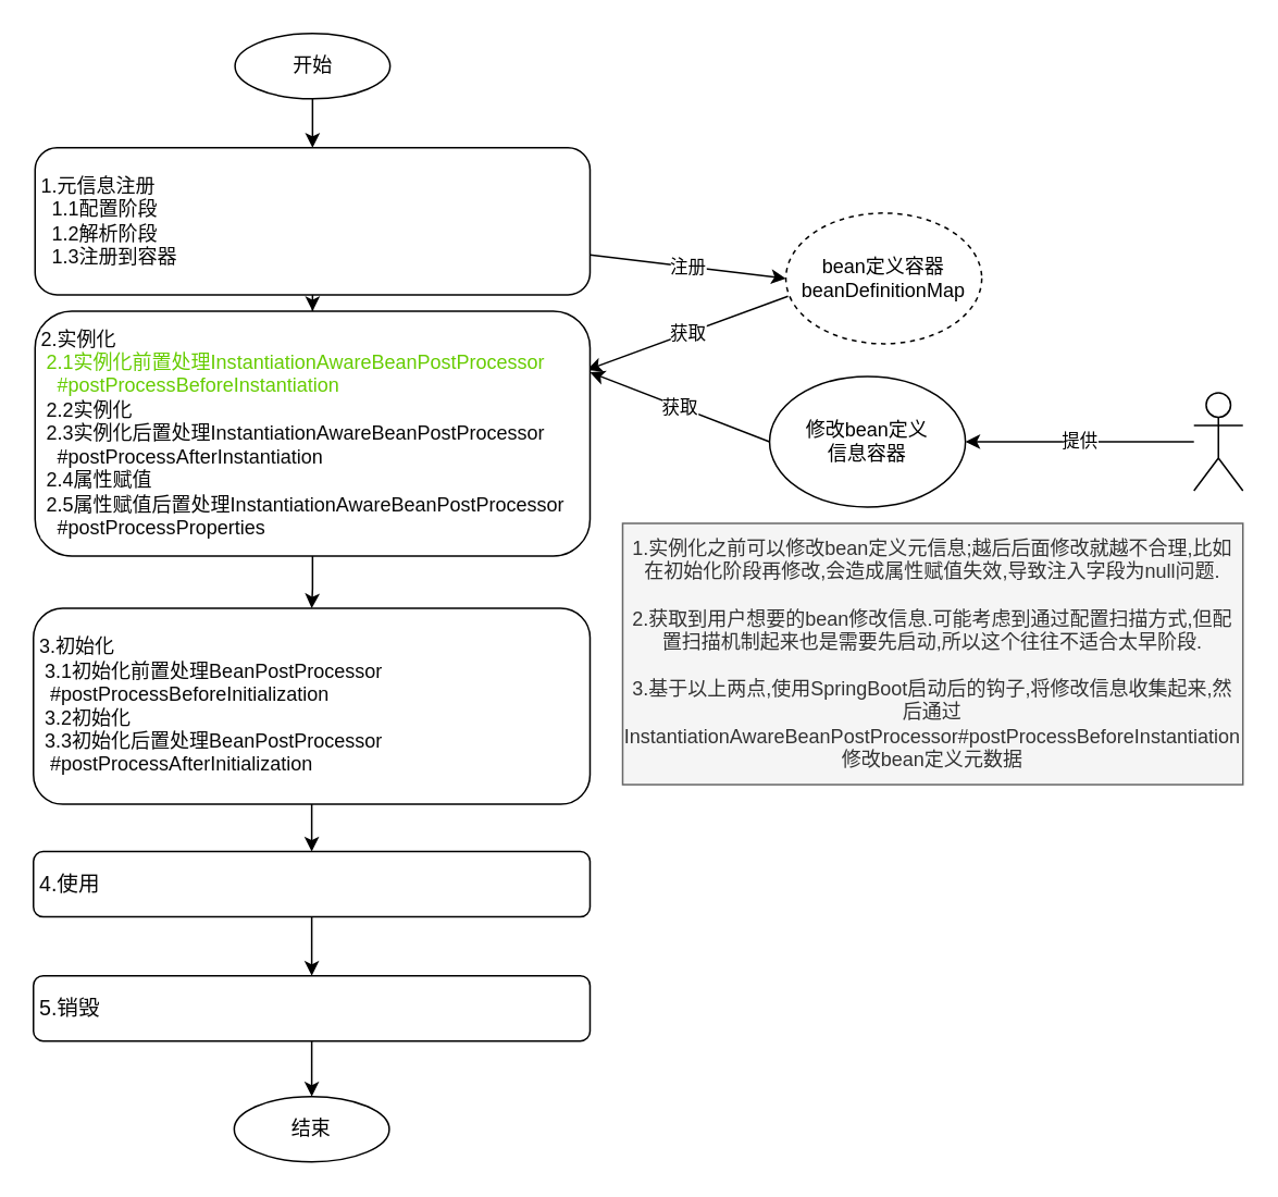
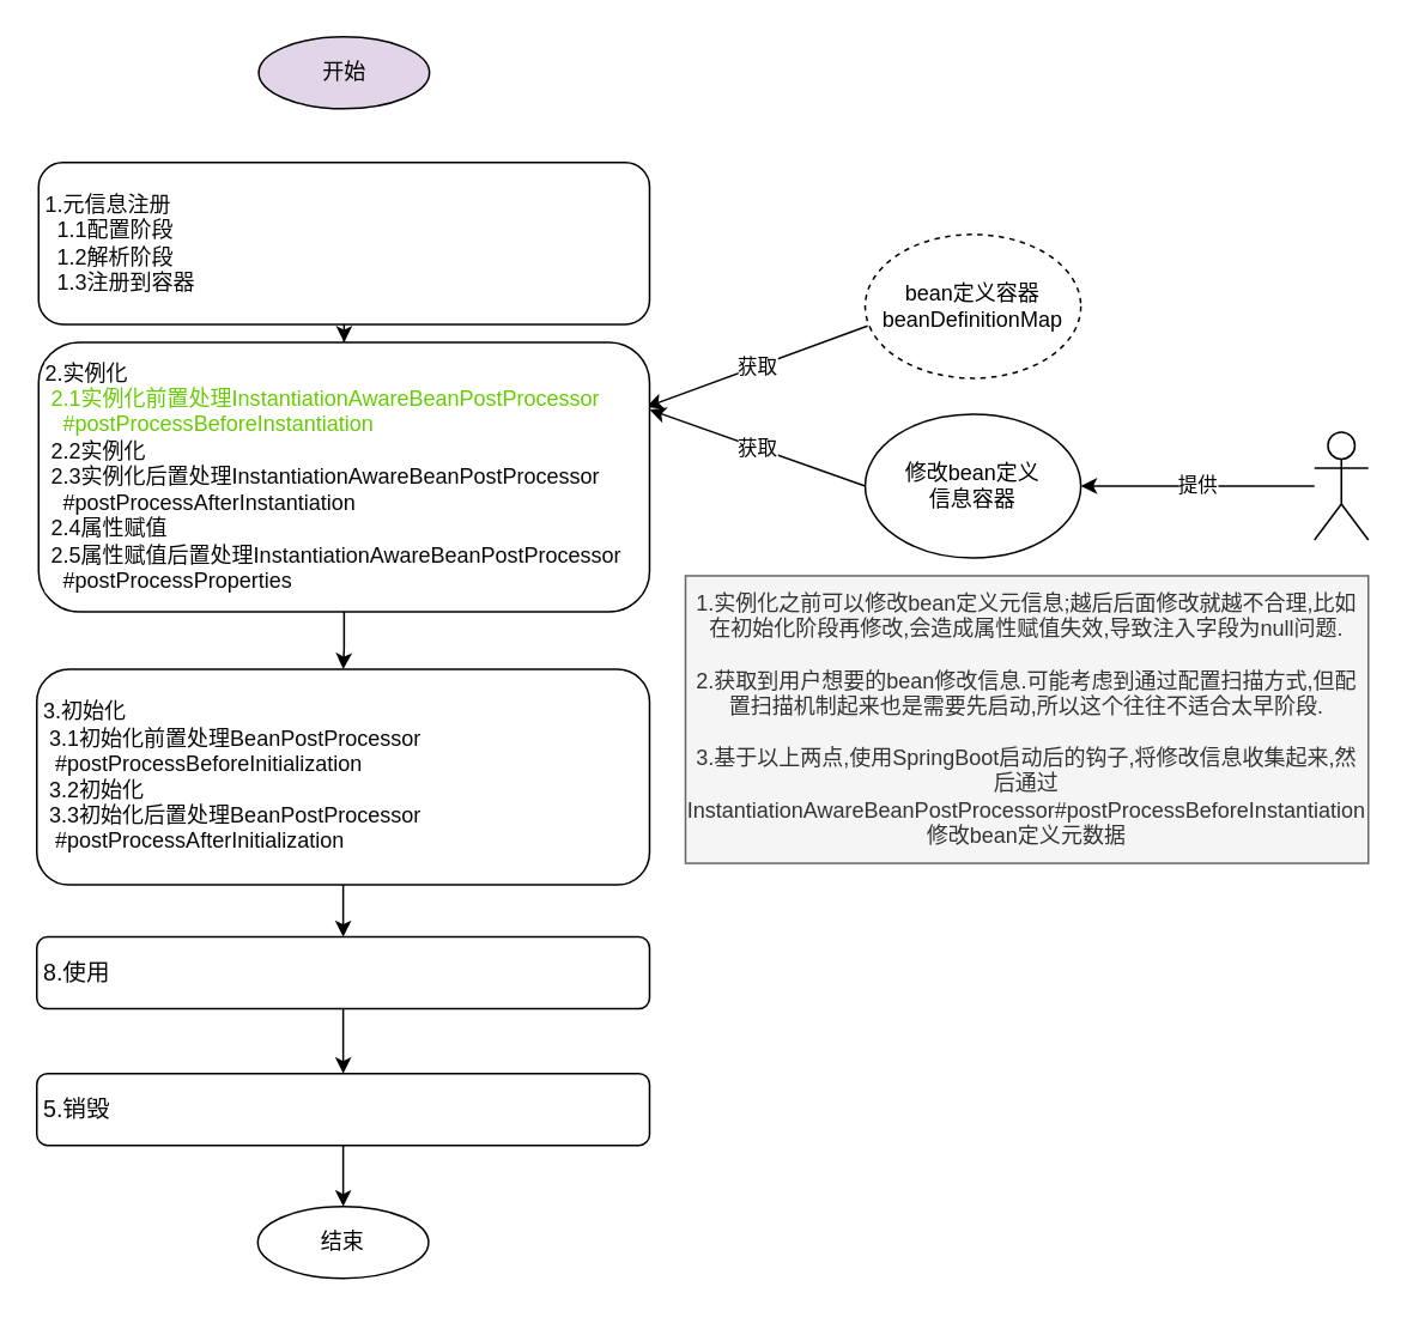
- <mxCell id="18" value="开始" style="ellipse;whiteSpace=wrap;html=1;fontFamily=Helvetica;" parent="1" vertex="1"><mxGeometry x="143.5" y="20" width="95" height="40" as="geometry" /></mxCell>
+ <mxCell id="18" value="开始" style="ellipse;whiteSpace=wrap;html=1;fontFamily=Helvetica;fillColor=#e1d5e7;" parent="1" vertex="1"><mxGeometry x="143.5" y="20" width="95" height="40" as="geometry" /></mxCell>
- <mxCell id="17" style="edgeStyle=orthogonalEdgeStyle;rounded=0;orthogonalLoop=1;jettySize=auto;html=1;exitX=0.5;exitY=1;exitDx=0;exitDy=0;entryX=0.5;entryY=0;entryDx=0;entryDy=0;fontFamily=Helvetica;" parent="1" source="18" target="3" edge="1"><mxGeometry relative="1" as="geometry" /></mxCell>
- <mxCell id="12" value="" style="endArrow=classic;html=1;rounded=0;entryX=0;entryY=0.5;entryDx=0;entryDy=0;fontFamily=Helvetica;" parent="1" source="3" target="11" edge="1"><mxGeometry relative="1" as="geometry"><mxPoint x="731" y="330" as="sourcePoint" /><mxPoint x="831" y="330" as="targetPoint" /></mxGeometry></mxCell>
- <mxCell id="13" value="注册" style="edgeLabel;resizable=0;html=1;;align=center;verticalAlign=middle;fontFamily=Helvetica;" parent="12" connectable="0" vertex="1"><mxGeometry relative="1" as="geometry" /></mxCell>
- <mxCell id="21" value="修改bean定义&lt;br&gt;信息容器" style="ellipse;whiteSpace=wrap;html=1;fontFamily=Helvetica;" parent="1" vertex="1"><mxGeometry x="471" y="230" width="120" height="80" as="geometry" /></mxCell>
+ <mxCell id="21" value="修改bean定义&lt;br&gt;信息容器" style="ellipse;whiteSpace=wrap;html=1;fontFamily=Helvetica;" parent="1" vertex="1"><mxGeometry x="481" y="230" width="120" height="80" as="geometry" /></mxCell>
- <mxCell id="8" value="&lt;div style=&quot;background-color:#ffffff;color:#080808&quot;&gt;&lt;div style=&quot;font-size: 9.8pt;&quot;&gt;4.使用&lt;/div&gt;&lt;/div&gt;" style="rounded=1;whiteSpace=wrap;html=1;align=left;fontFamily=Helvetica;spacingLeft=2;" parent="1" vertex="1"><mxGeometry x="20" y="521" width="341" height="40" as="geometry" /></mxCell>
+ <mxCell id="8" value="&lt;div style=&quot;background-color:#ffffff;color:#080808&quot;&gt;&lt;div style=&quot;font-size: 9.8pt;&quot;&gt;8.使用&lt;/div&gt;&lt;/div&gt;" style="rounded=1;whiteSpace=wrap;html=1;align=left;fontFamily=Helvetica;spacingLeft=2;" parent="1" vertex="1"><mxGeometry x="20" y="521" width="341" height="40" as="geometry" /></mxCell>
